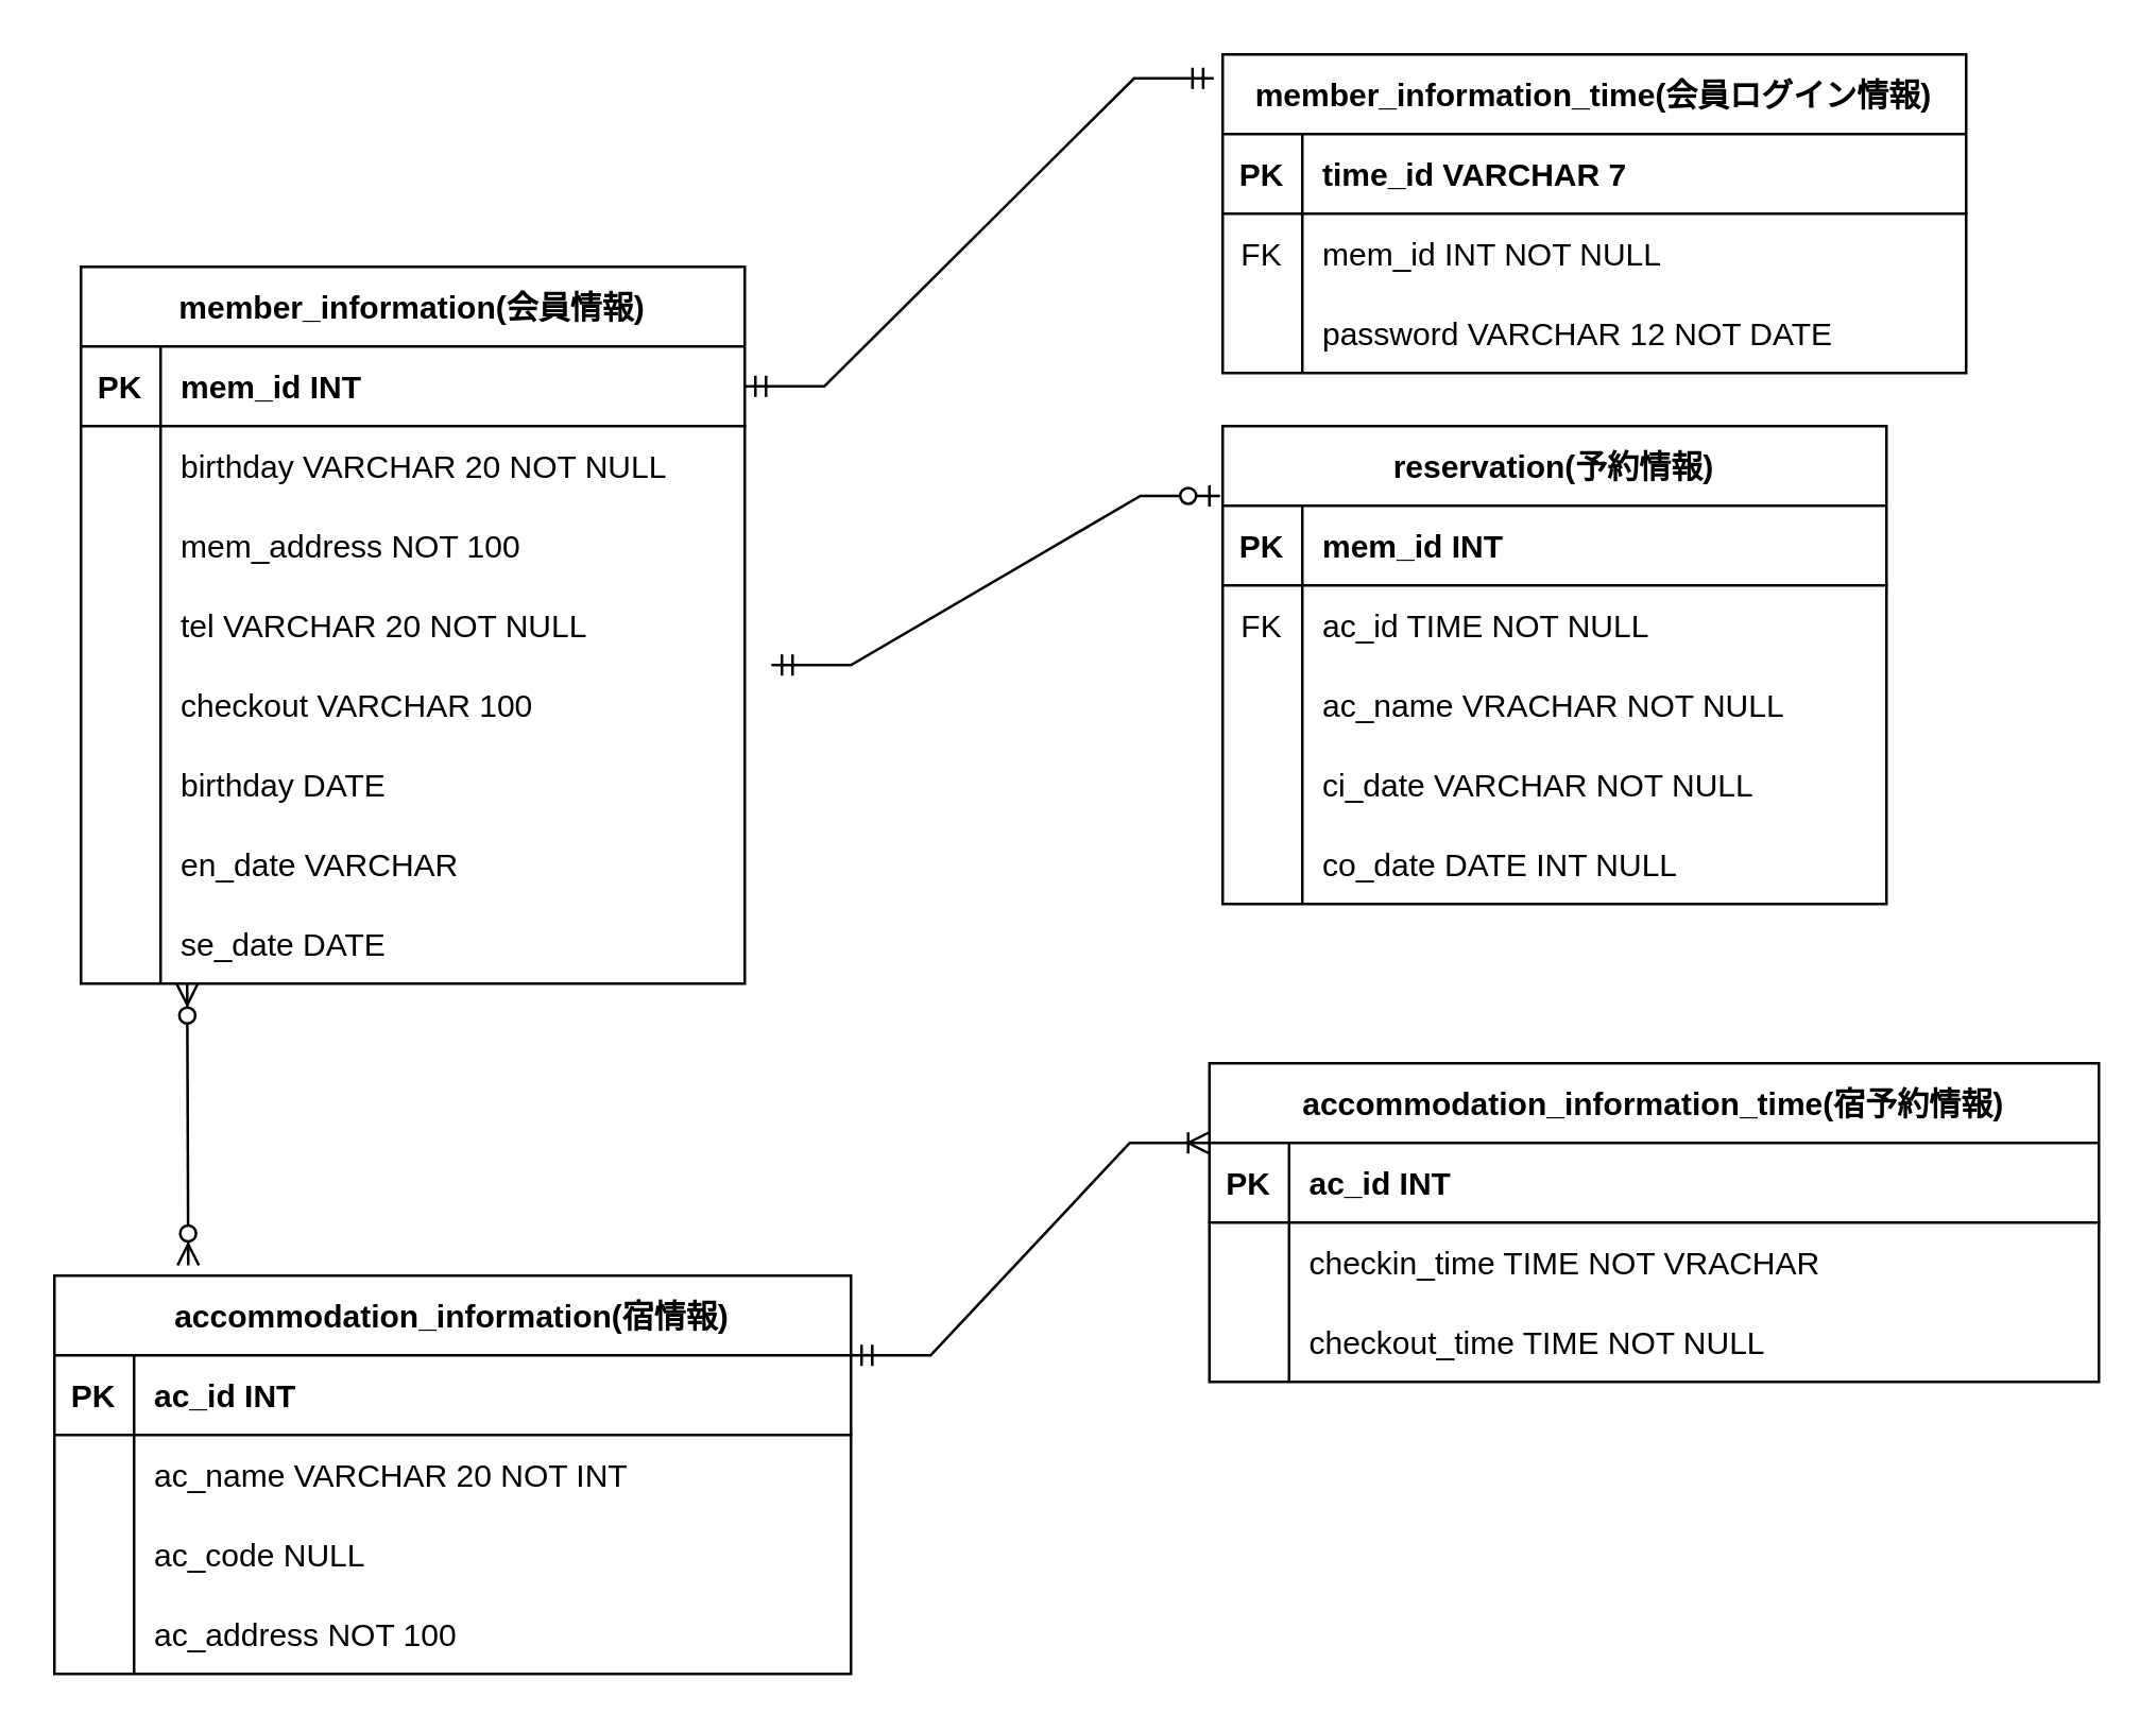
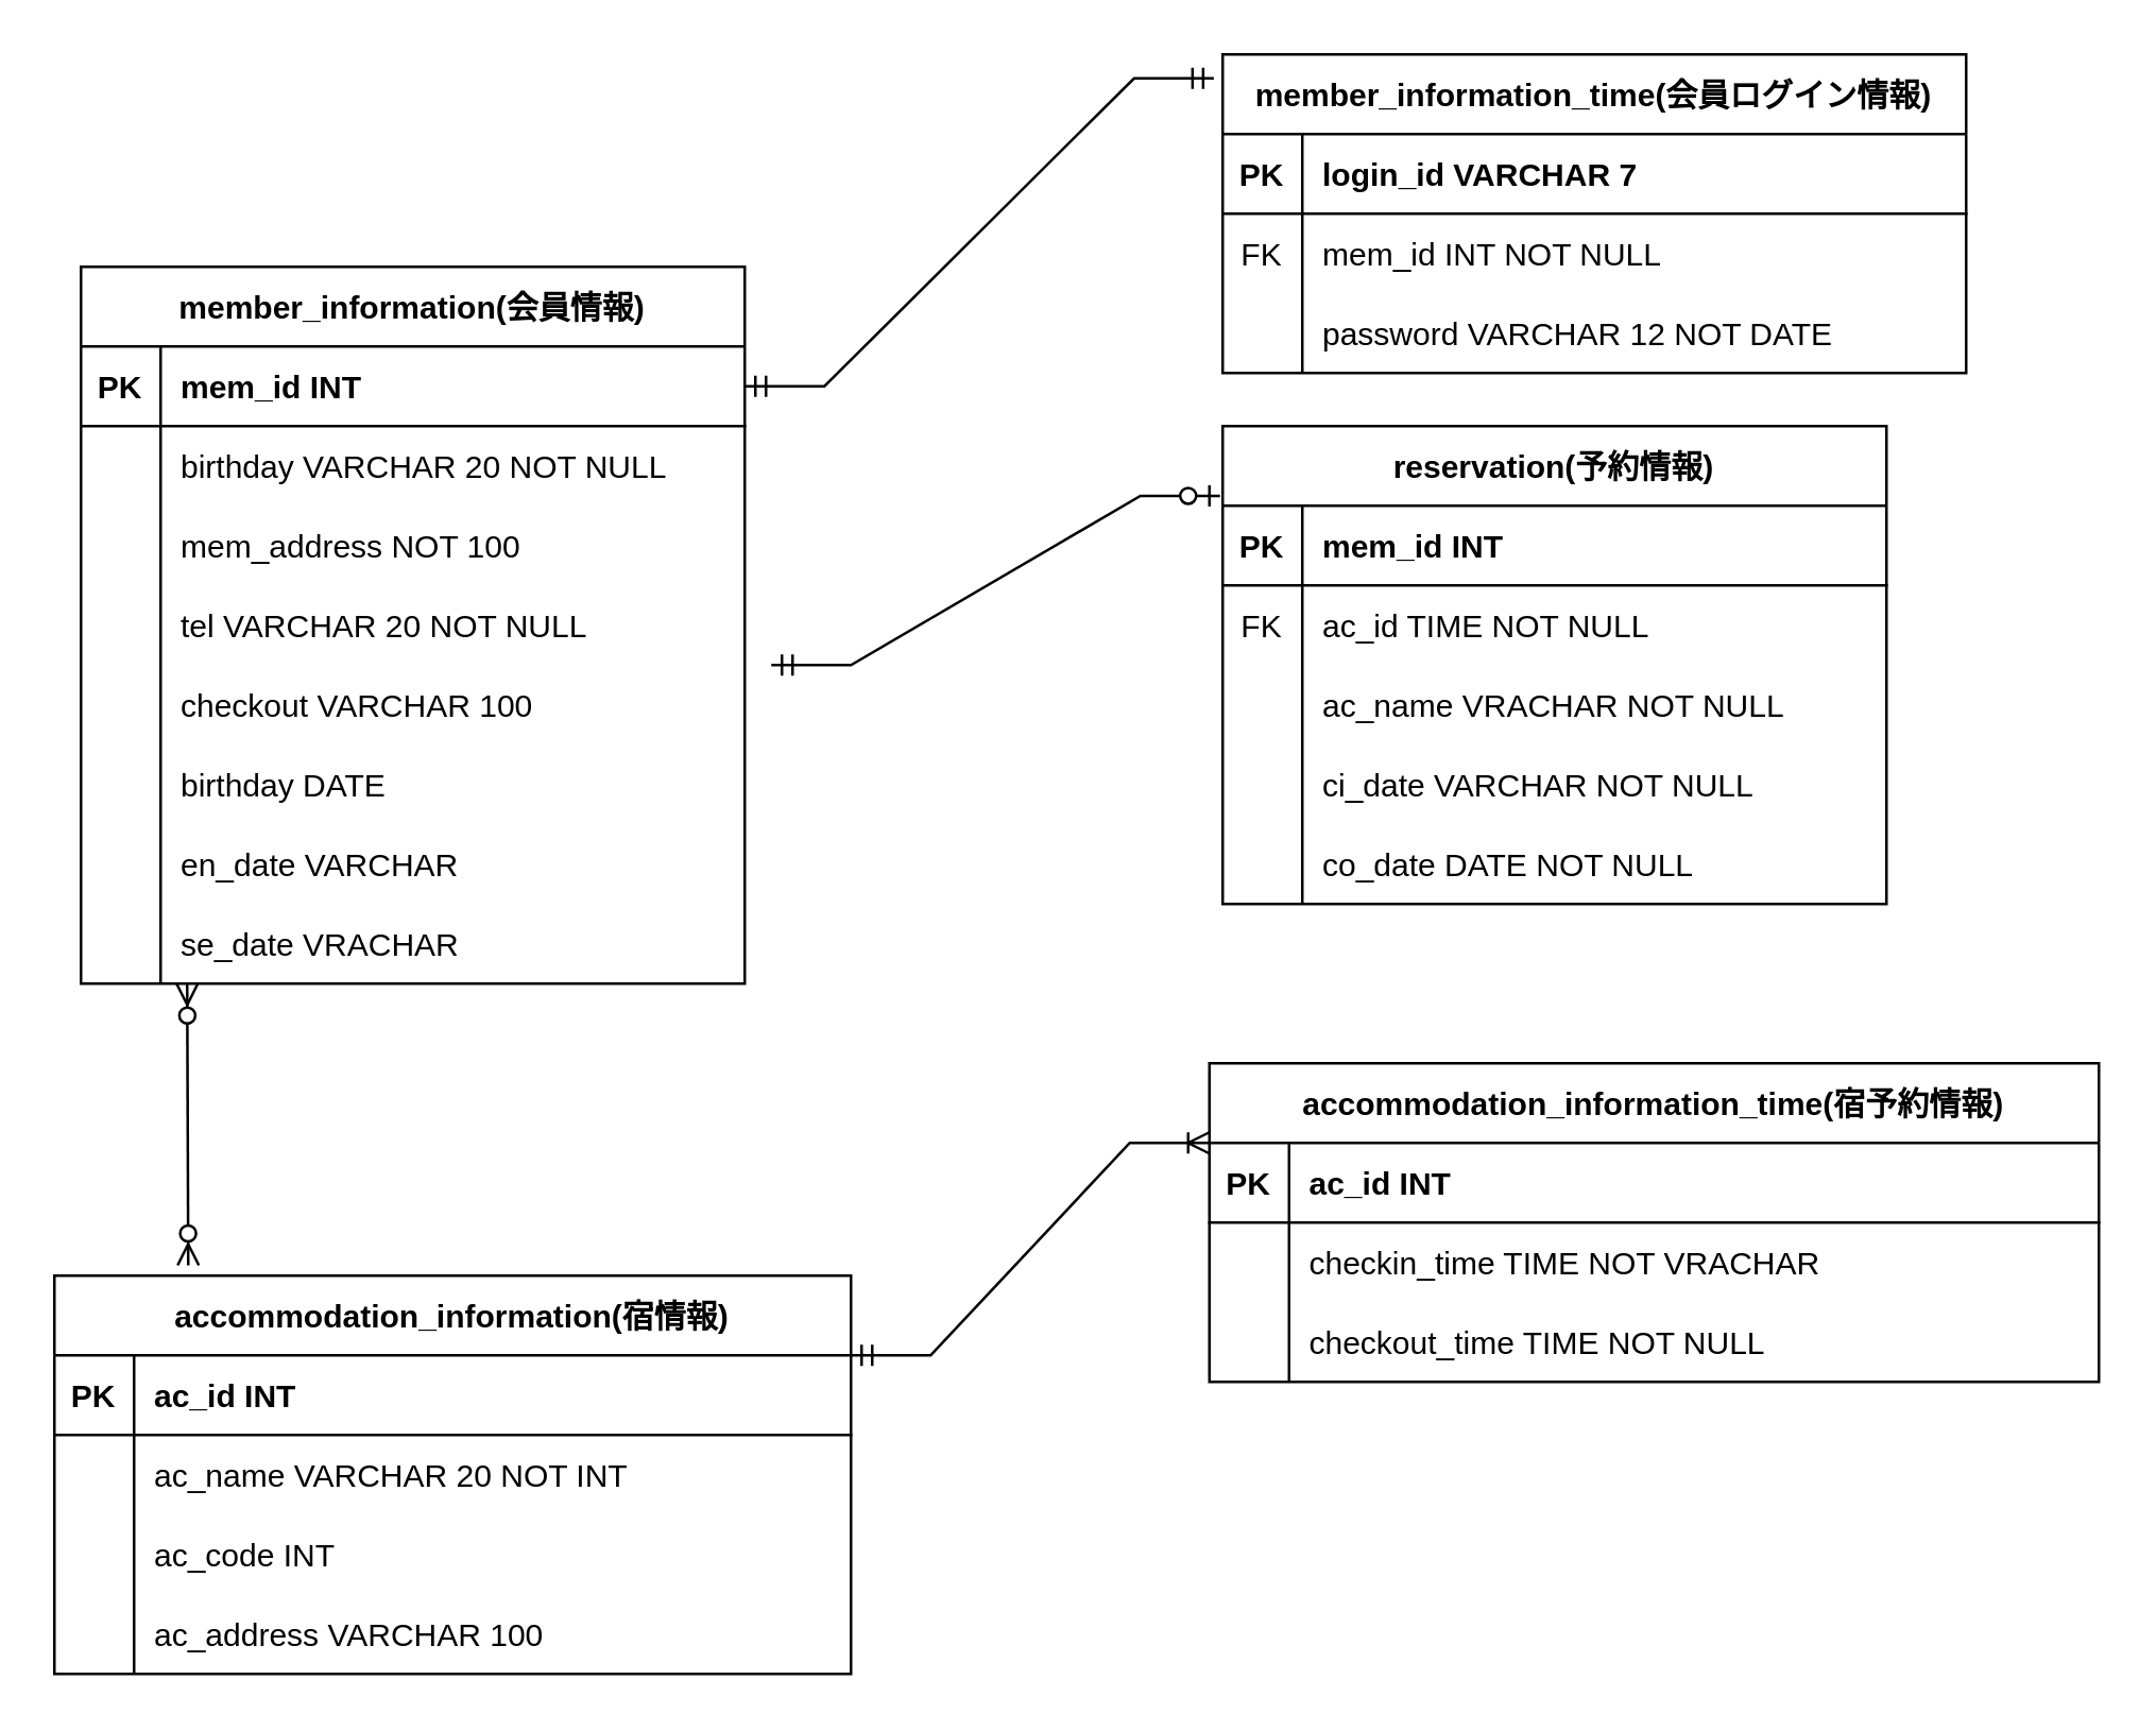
- <mxCell id="30" value="time_id VARCHAR 7" style="shape=partialRectangle;connectable=0;fillColor=none;top=0;left=0;bottom=0;right=0;align=left;spacingLeft=6;fontStyle=1;overflow=hidden;" parent="28" vertex="1"><mxGeometry x="30" width="250" height="30" as="geometry"><mxRectangle width="250" height="30" as="alternateBounds" /></mxGeometry></mxCell>
+ <mxCell id="30" value="login_id VARCHAR 7" style="shape=partialRectangle;connectable=0;fillColor=none;top=0;left=0;bottom=0;right=0;align=left;spacingLeft=6;fontStyle=1;overflow=hidden;" parent="28" vertex="1"><mxGeometry x="30" width="250" height="30" as="geometry"><mxRectangle width="250" height="30" as="alternateBounds" /></mxGeometry></mxCell>
- <mxCell id="75" value="co_date DATE INT NULL" style="shape=partialRectangle;connectable=0;fillColor=none;top=0;left=0;bottom=0;right=0;align=left;spacingLeft=6;overflow=hidden;" vertex="1" parent="73"><mxGeometry x="30" width="220" height="30" as="geometry"><mxRectangle width="220" height="30" as="alternateBounds" /></mxGeometry></mxCell>
+ <mxCell id="75" value="co_date DATE NOT NULL" style="shape=partialRectangle;connectable=0;fillColor=none;top=0;left=0;bottom=0;right=0;align=left;spacingLeft=6;overflow=hidden;" vertex="1" parent="73"><mxGeometry x="30" width="220" height="30" as="geometry"><mxRectangle width="220" height="30" as="alternateBounds" /></mxGeometry></mxCell>
- <mxCell id="26" value="se_date DATE" style="shape=partialRectangle;connectable=0;fillColor=none;top=0;left=0;bottom=0;right=0;align=left;spacingLeft=6;overflow=hidden;" parent="24" vertex="1"><mxGeometry x="30" width="220" height="30" as="geometry"><mxRectangle width="220" height="30" as="alternateBounds" /></mxGeometry></mxCell>
+ <mxCell id="26" value="se_date VRACHAR" style="shape=partialRectangle;connectable=0;fillColor=none;top=0;left=0;bottom=0;right=0;align=left;spacingLeft=6;overflow=hidden;" parent="24" vertex="1"><mxGeometry x="30" width="220" height="30" as="geometry"><mxRectangle width="220" height="30" as="alternateBounds" /></mxGeometry></mxCell>
- <mxCell id="46" value="ac_code NULL" style="shape=partialRectangle;connectable=0;fillColor=none;top=0;left=0;bottom=0;right=0;align=left;spacingLeft=6;overflow=hidden;" parent="44" vertex="1"><mxGeometry x="30" width="270" height="30" as="geometry"><mxRectangle width="270" height="30" as="alternateBounds" /></mxGeometry></mxCell>
+ <mxCell id="46" value="ac_code INT" style="shape=partialRectangle;connectable=0;fillColor=none;top=0;left=0;bottom=0;right=0;align=left;spacingLeft=6;overflow=hidden;" parent="44" vertex="1"><mxGeometry x="30" width="270" height="30" as="geometry"><mxRectangle width="270" height="30" as="alternateBounds" /></mxGeometry></mxCell>
- <mxCell id="49" value="ac_address NOT 100" style="shape=partialRectangle;connectable=0;fillColor=none;top=0;left=0;bottom=0;right=0;align=left;spacingLeft=6;overflow=hidden;" parent="47" vertex="1"><mxGeometry x="30" width="270" height="30" as="geometry"><mxRectangle width="270" height="30" as="alternateBounds" /></mxGeometry></mxCell>
+ <mxCell id="49" value="ac_address VARCHAR 100" style="shape=partialRectangle;connectable=0;fillColor=none;top=0;left=0;bottom=0;right=0;align=left;spacingLeft=6;overflow=hidden;" parent="47" vertex="1"><mxGeometry x="30" width="270" height="30" as="geometry"><mxRectangle width="270" height="30" as="alternateBounds" /></mxGeometry></mxCell>
